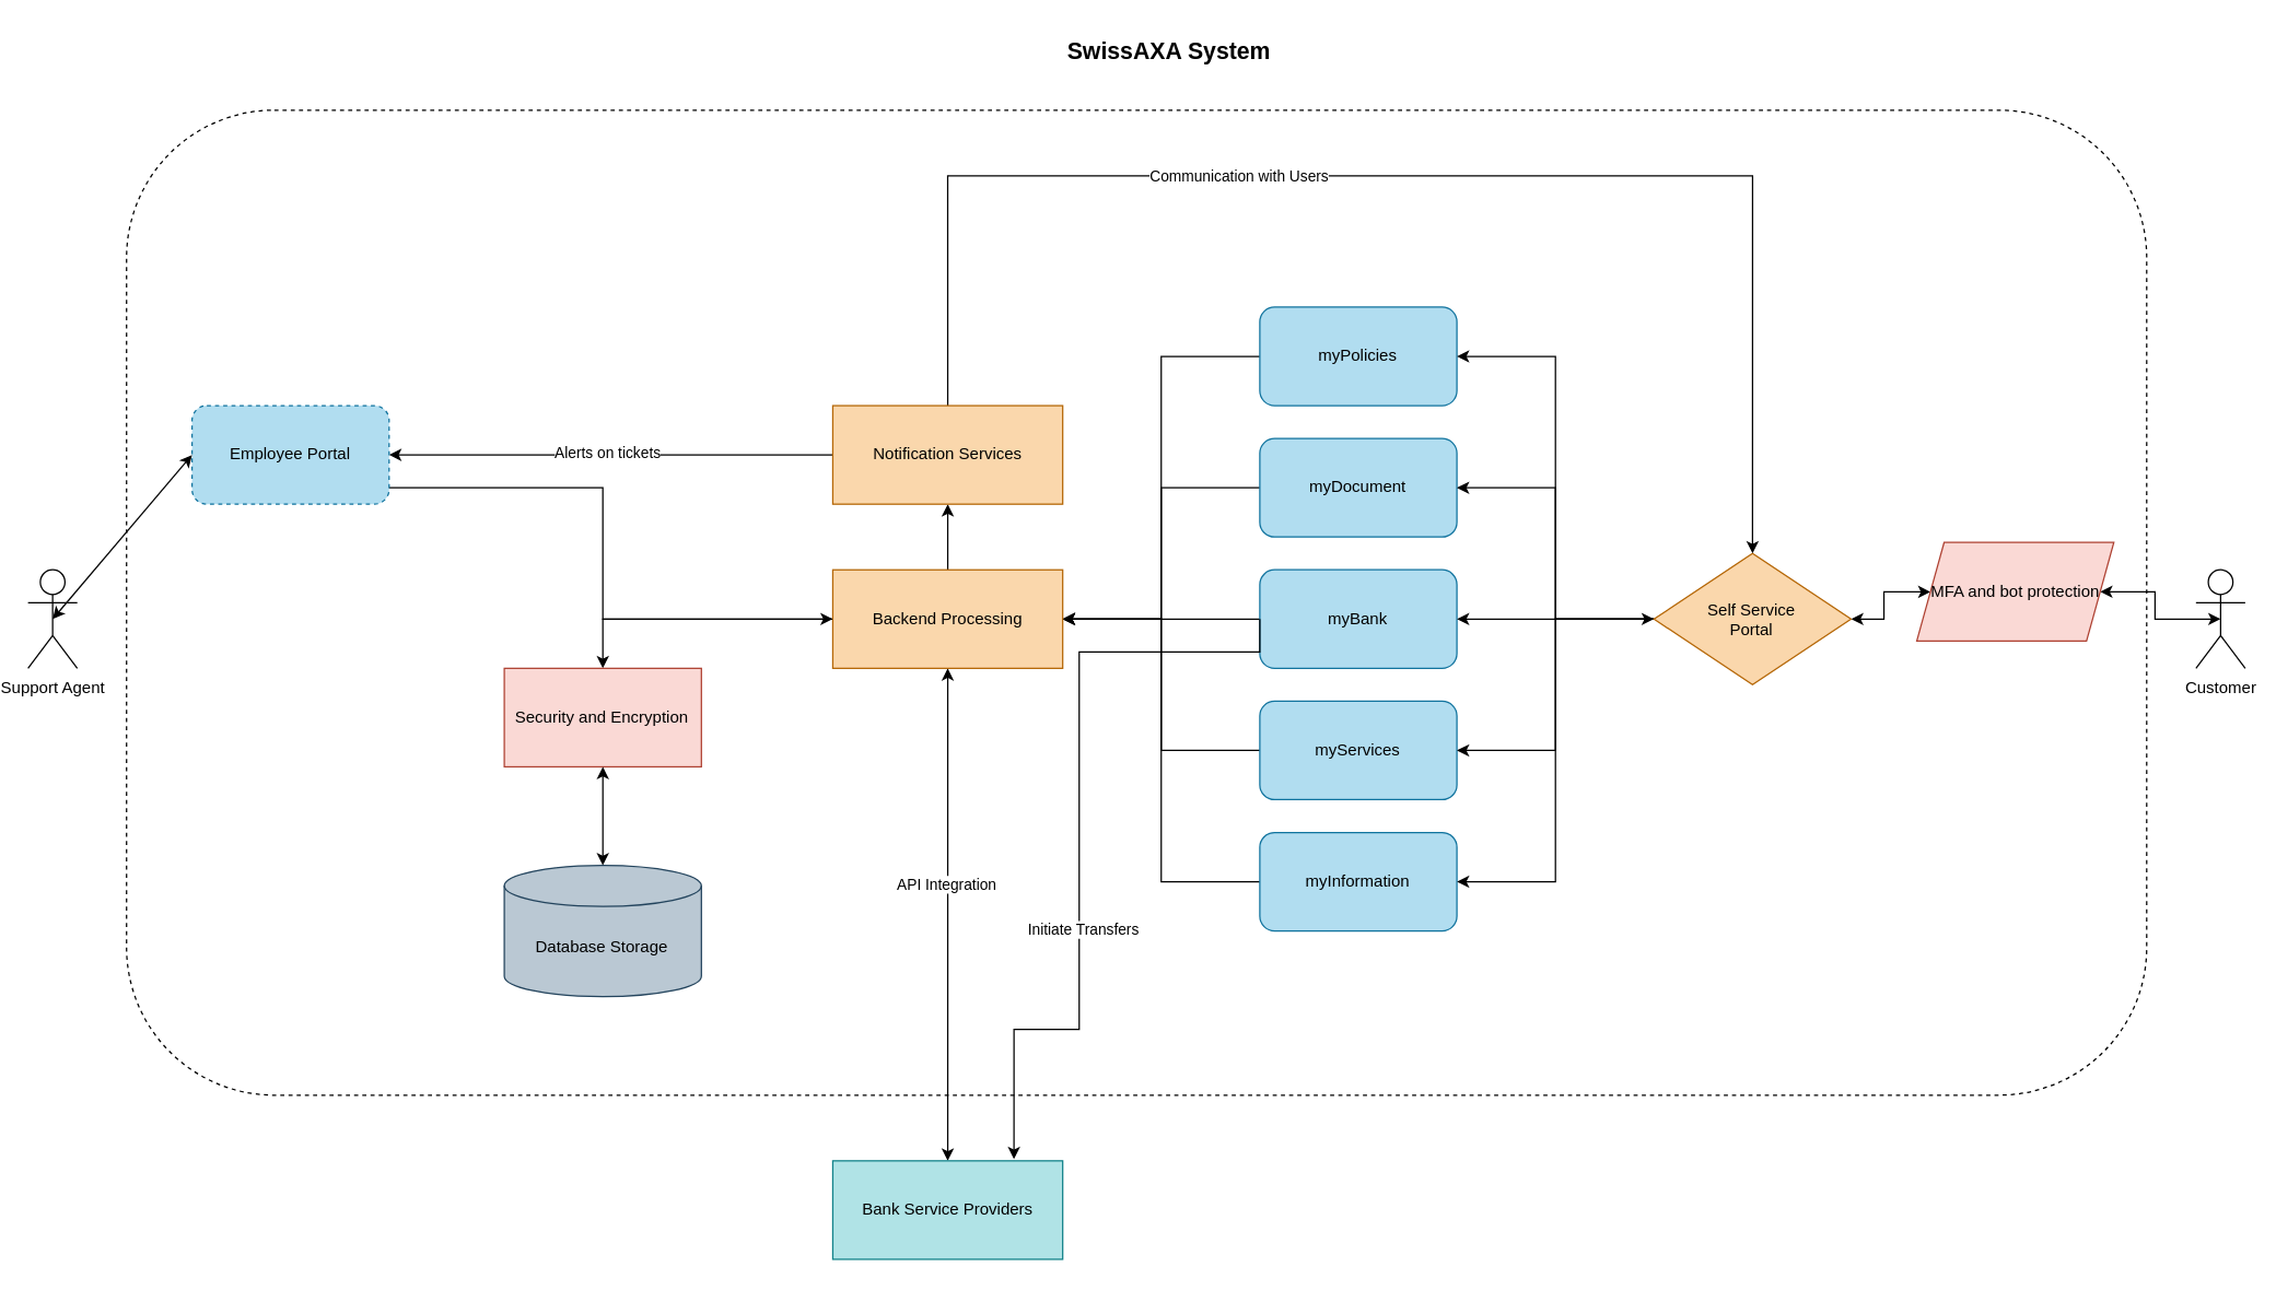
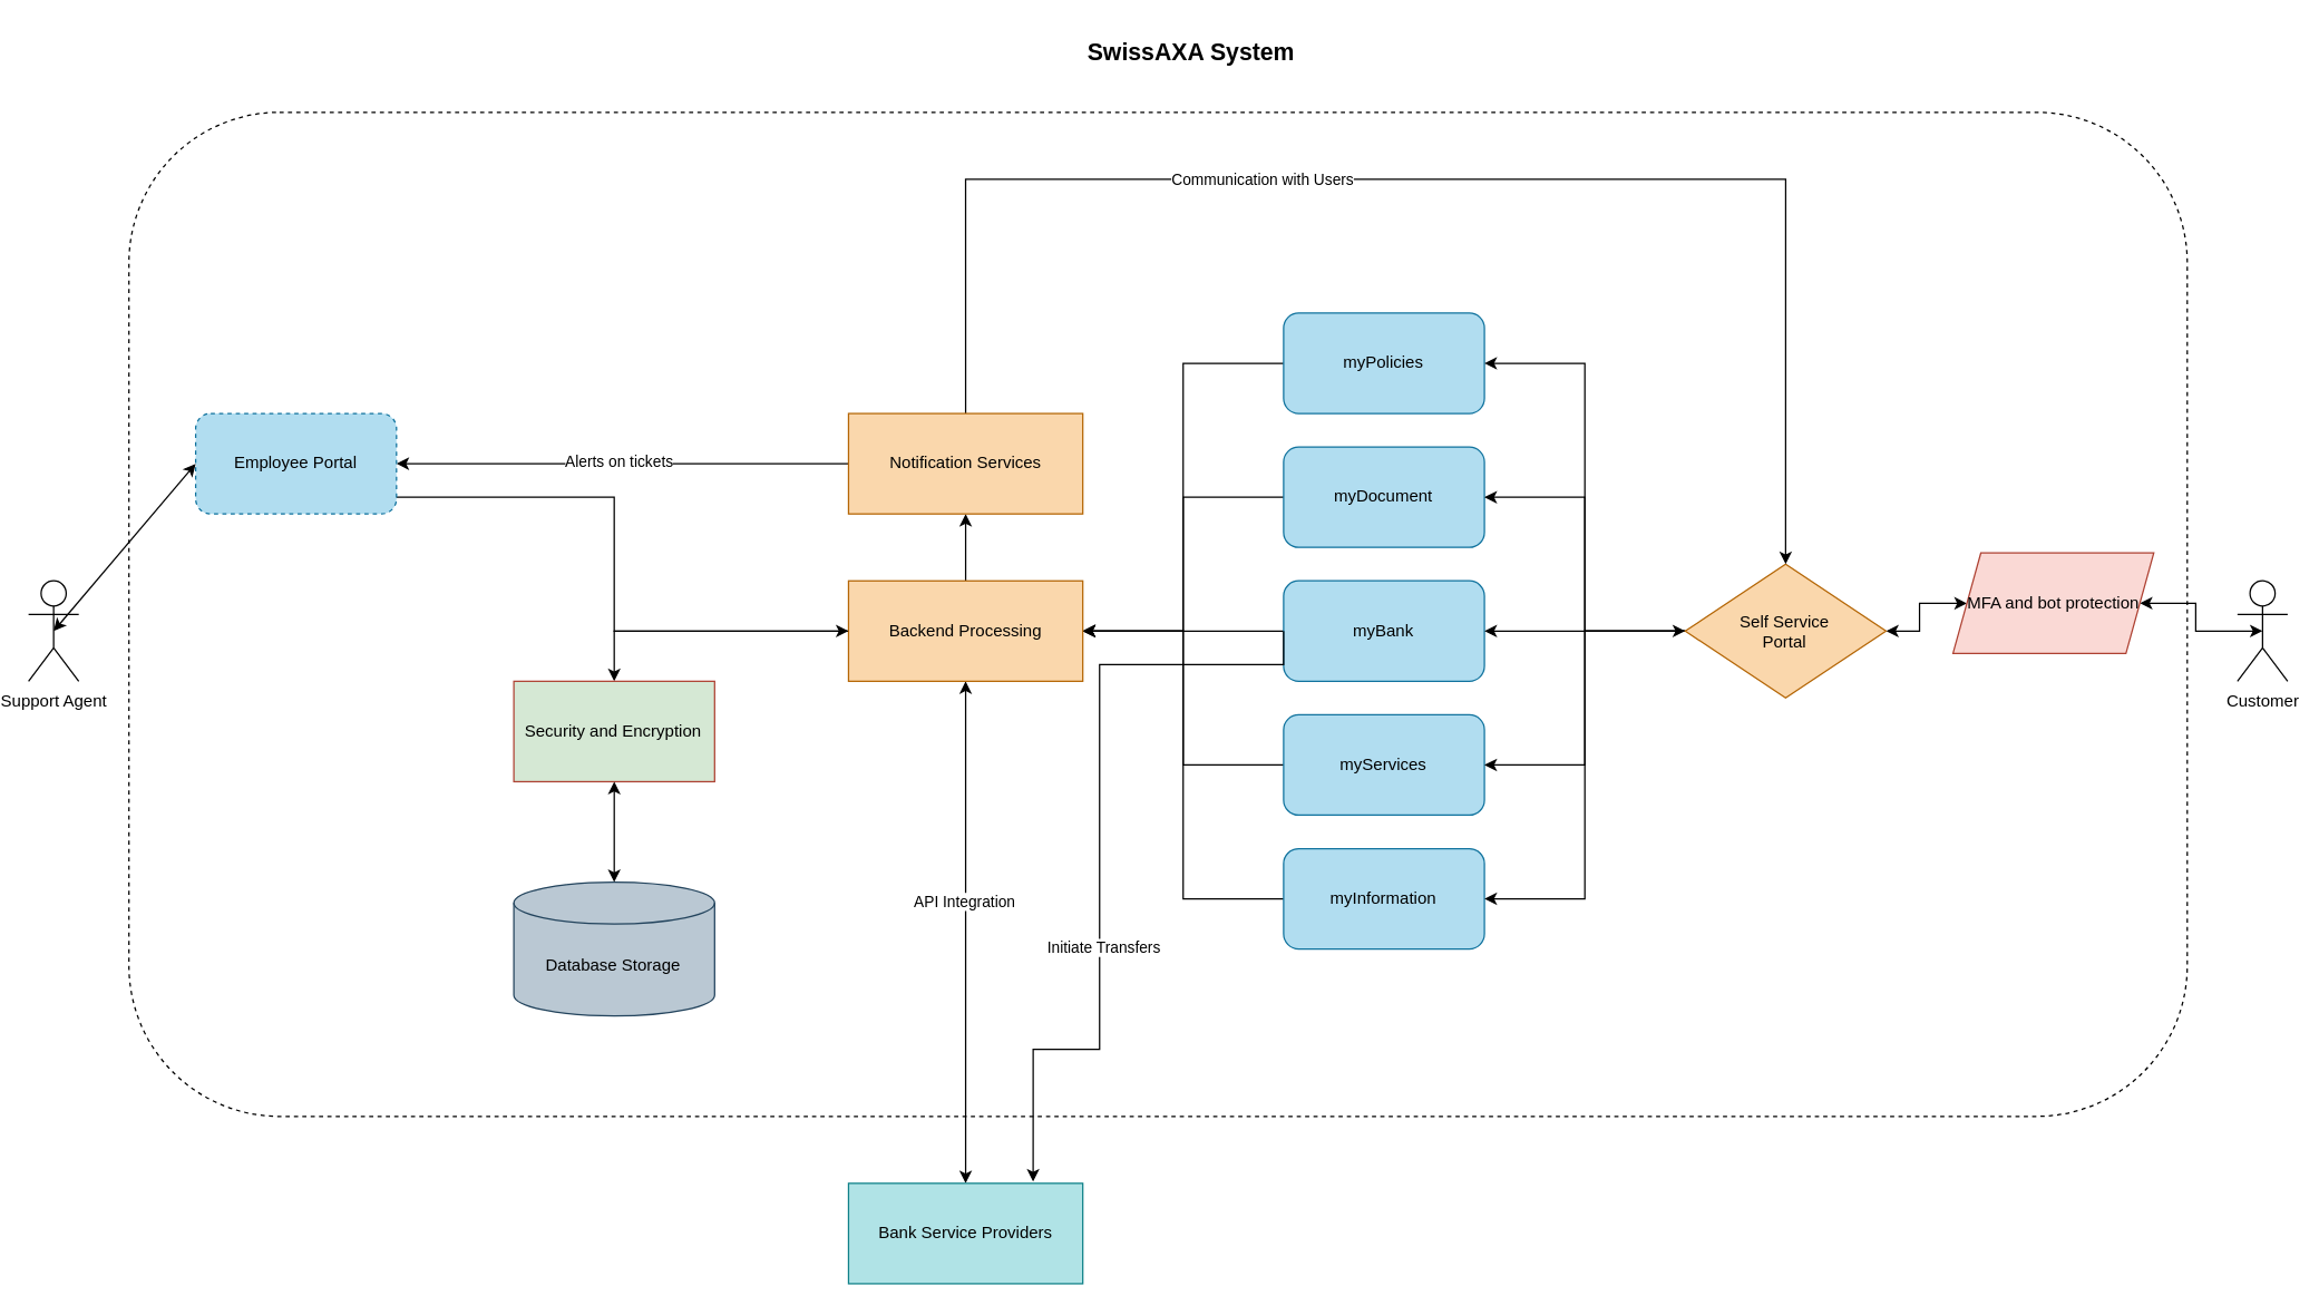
- <mxCell id="40" value="Security and Encryption" style="rounded=0;whiteSpace=wrap;html=1;fillColor=#fad9d5;strokeColor=#ae4132;" vertex="1" parent="2"><mxGeometry x="348.432" y="468.577" width="144.179" height="72.089" as="geometry" /></mxCell>
+ <mxCell id="40" value="Security and Encryption" style="rounded=0;whiteSpace=wrap;html=1;fillColor=#d5e8d4;strokeColor=#ae4132;" vertex="1" parent="2"><mxGeometry x="348.432" y="468.577" width="144.179" height="72.089" as="geometry" /></mxCell>
